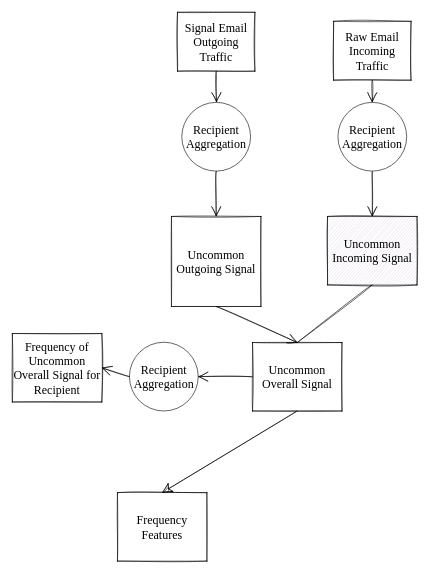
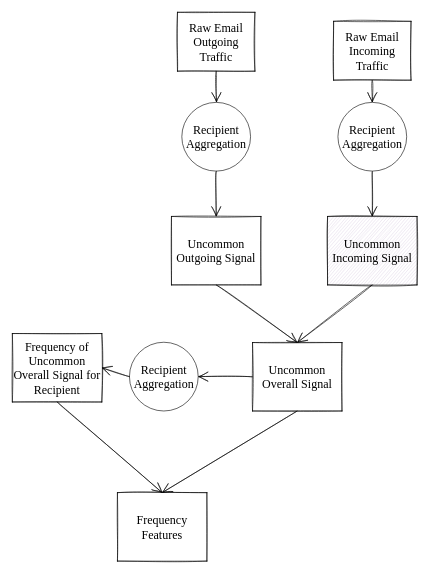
- <mxCell id="5" value="Signal Email Outgoing Traffic" style="rounded=0;whiteSpace=wrap;html=1;sketch=1;hachureGap=4;pointerEvents=0;fontFamily=Architects Daughter;fontSource=https%3A%2F%2Ffonts.googleapis.com%2Fcss%3Ffamily%3DArchitects%2BDaughter;fontSize=20;" parent="1" vertex="1"><mxGeometry x="295" y="20" width="129" height="98" as="geometry" /></mxCell>
+ <mxCell id="5" value="Raw Email Outgoing Traffic" style="rounded=0;whiteSpace=wrap;html=1;sketch=1;hachureGap=4;pointerEvents=0;fontFamily=Architects Daughter;fontSource=https%3A%2F%2Ffonts.googleapis.com%2Fcss%3Ffamily%3DArchitects%2BDaughter;fontSize=20;" parent="1" vertex="1"><mxGeometry x="295" y="20" width="129" height="98" as="geometry" /></mxCell>
- <mxCell id="4" value="Uncommon Outgoing Signal" style="rounded=0;whiteSpace=wrap;html=1;sketch=1;hachureGap=4;pointerEvents=0;fontFamily=Architects Daughter;fontSource=https%3A%2F%2Ffonts.googleapis.com%2Fcss%3Ffamily%3DArchitects%2BDaughter;fontSize=20;" parent="1" vertex="1"><mxGeometry x="285" y="360" width="149" height="150" as="geometry" /></mxCell>
+ <mxCell id="4" value="Uncommon Outgoing Signal" style="rounded=0;whiteSpace=wrap;html=1;sketch=1;hachureGap=4;pointerEvents=0;fontFamily=Architects Daughter;fontSource=https%3A%2F%2Ffonts.googleapis.com%2Fcss%3Ffamily%3DArchitects%2BDaughter;fontSize=20;" parent="1" vertex="1"><mxGeometry x="285" y="360" width="149" height="114" as="geometry" /></mxCell>
- <mxCell id="12" style="edgeStyle=none;curved=1;rounded=0;sketch=1;hachureGap=4;orthogonalLoop=1;jettySize=auto;html=1;exitX=0.5;exitY=1;exitDx=0;exitDy=0;fontFamily=Architects Daughter;fontSource=https%3A%2F%2Ffonts.googleapis.com%2Fcss%3Ffamily%3DArchitects%2BDaughter;fontSize=16;endArrow=none;startSize=14;endSize=14;sourcePerimeterSpacing=8;targetPerimeterSpacing=8;entryX=0.5;entryY=0;entryDx=0;entryDy=0;" parent="1" source="9" target="10" edge="1"><mxGeometry relative="1" as="geometry"><mxPoint x="369.5" y="484" as="sourcePoint" /><mxPoint x="545" y="580" as="targetPoint" /></mxGeometry></mxCell>
+ <mxCell id="12" style="edgeStyle=none;curved=1;rounded=0;sketch=1;hachureGap=4;orthogonalLoop=1;jettySize=auto;html=1;exitX=0.5;exitY=1;exitDx=0;exitDy=0;fontFamily=Architects Daughter;fontSource=https%3A%2F%2Ffonts.googleapis.com%2Fcss%3Ffamily%3DArchitects%2BDaughter;fontSize=16;endArrow=open;startSize=14;endSize=14;sourcePerimeterSpacing=8;targetPerimeterSpacing=8;entryX=0.5;entryY=0;entryDx=0;entryDy=0;" parent="1" source="9" target="10" edge="1"><mxGeometry relative="1" as="geometry"><mxPoint x="369.5" y="484" as="sourcePoint" /><mxPoint x="545" y="580" as="targetPoint" /></mxGeometry></mxCell>
+ <mxCell id="19" style="edgeStyle=none;curved=1;rounded=0;sketch=1;hachureGap=4;orthogonalLoop=1;jettySize=auto;html=1;fontFamily=Architects Daughter;fontSource=https%3A%2F%2Ffonts.googleapis.com%2Fcss%3Ffamily%3DArchitects%2BDaughter;fontSize=16;endArrow=open;startSize=14;endSize=14;sourcePerimeterSpacing=8;targetPerimeterSpacing=8;exitX=0.5;exitY=1;exitDx=0;exitDy=0;entryX=0.5;entryY=0;entryDx=0;entryDy=0;" parent="1" source="17" target="20" edge="1"><mxGeometry relative="1" as="geometry"><mxPoint x="225" y="636.75" as="sourcePoint" /><mxPoint x="90" y="810" as="targetPoint" /></mxGeometry></mxCell>
- <mxCell id="21" style="edgeStyle=none;curved=1;rounded=0;sketch=1;hachureGap=4;orthogonalLoop=1;jettySize=auto;html=1;fontFamily=Architects Daughter;fontSource=https%3A%2F%2Ffonts.googleapis.com%2Fcss%3Ffamily%3DArchitects%2BDaughter;fontSize=16;endArrow=classic;startSize=14;endSize=14;sourcePerimeterSpacing=8;targetPerimeterSpacing=8;exitX=0.5;exitY=1;exitDx=0;exitDy=0;entryX=0.5;entryY=0;entryDx=0;entryDy=0;" parent="1" source="10" target="20" edge="1"><mxGeometry relative="1" as="geometry"><mxPoint x="99.5" y="694" as="sourcePoint" /><mxPoint x="279.5" y="830" as="targetPoint" /></mxGeometry></mxCell>
+ <mxCell id="21" style="edgeStyle=none;curved=1;rounded=0;sketch=1;hachureGap=4;orthogonalLoop=1;jettySize=auto;html=1;fontFamily=Architects Daughter;fontSource=https%3A%2F%2Ffonts.googleapis.com%2Fcss%3Ffamily%3DArchitects%2BDaughter;fontSize=16;endArrow=open;startSize=14;endSize=14;sourcePerimeterSpacing=8;targetPerimeterSpacing=8;exitX=0.5;exitY=1;exitDx=0;exitDy=0;entryX=0.5;entryY=0;entryDx=0;entryDy=0;" parent="1" source="10" target="20" edge="1"><mxGeometry relative="1" as="geometry"><mxPoint x="99.5" y="694" as="sourcePoint" /><mxPoint x="279.5" y="830" as="targetPoint" /></mxGeometry></mxCell>
